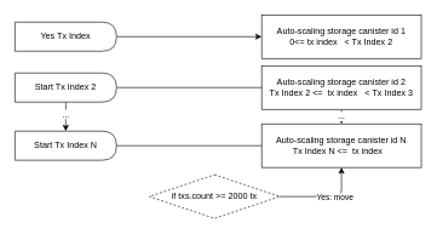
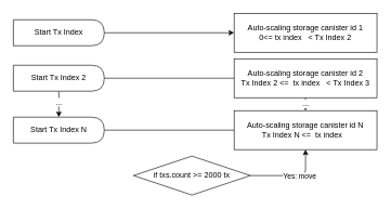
- <mxCell id="3" value="Yes Tx Index" style="shape=delay;whiteSpace=wrap;html=1;" vertex="1" parent="1"><mxGeometry x="20" y="30" width="140" height="40" as="geometry" /></mxCell>
+ <mxCell id="3" value="Start Tx Index" style="shape=delay;whiteSpace=wrap;html=1;" vertex="1" parent="1"><mxGeometry x="20" y="30" width="140" height="40" as="geometry" /></mxCell>
- <mxCell id="16" value="&lt;span&gt;if txs.count &amp;gt;= 2000 tx&lt;/span&gt;" style="rhombus;whiteSpace=wrap;html=1;dashed=1;" vertex="1" parent="1"><mxGeometry x="205" y="240" width="180" height="60" as="geometry" /></mxCell>
+ <mxCell id="16" value="&lt;span&gt;if txs.count &amp;gt;= 2000 tx&lt;/span&gt;" style="rhombus;whiteSpace=wrap;html=1;" vertex="1" parent="1"><mxGeometry x="205" y="240" width="180" height="60" as="geometry" /></mxCell>
